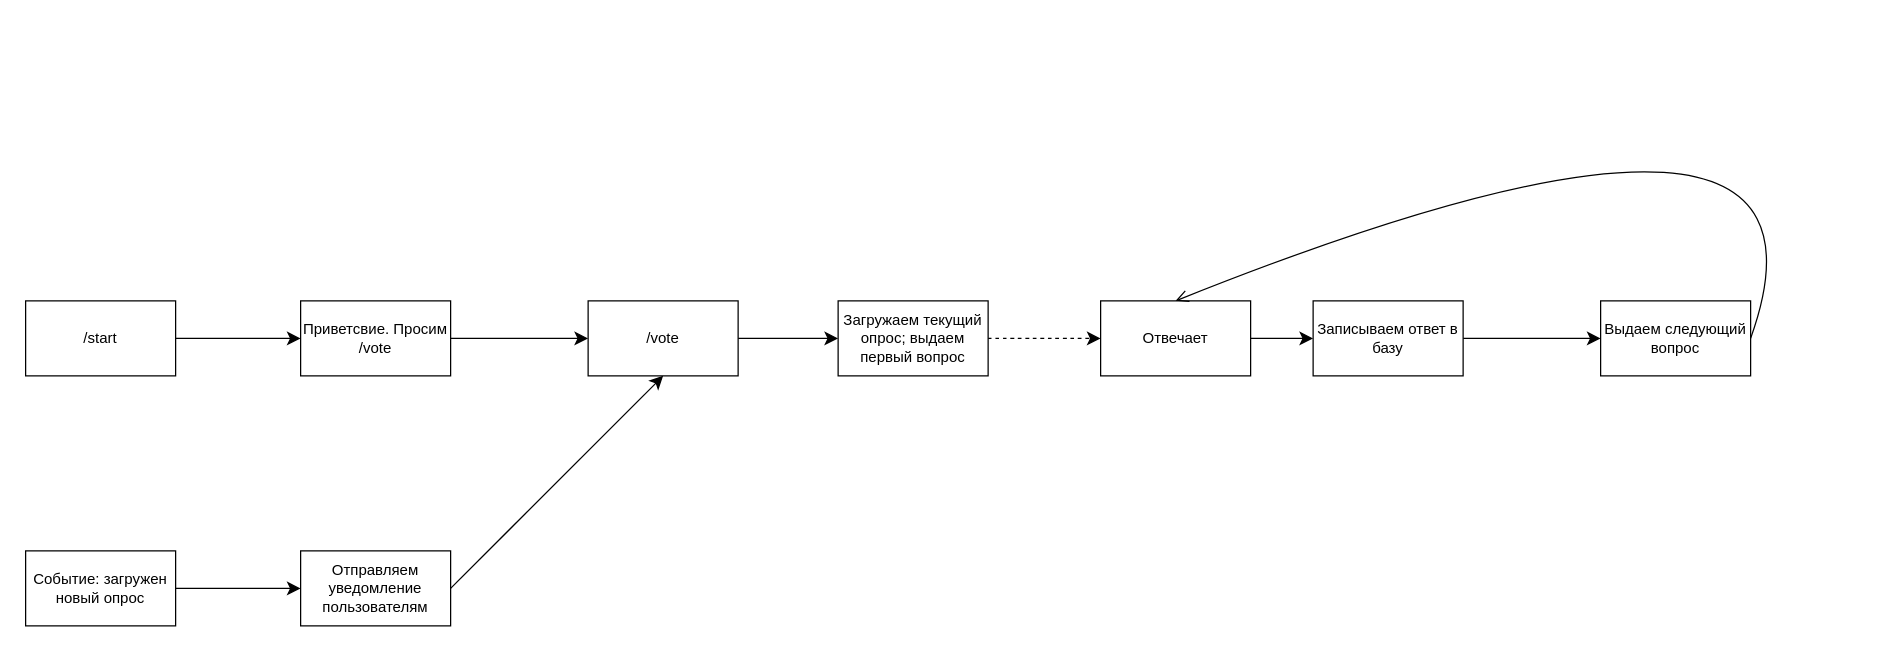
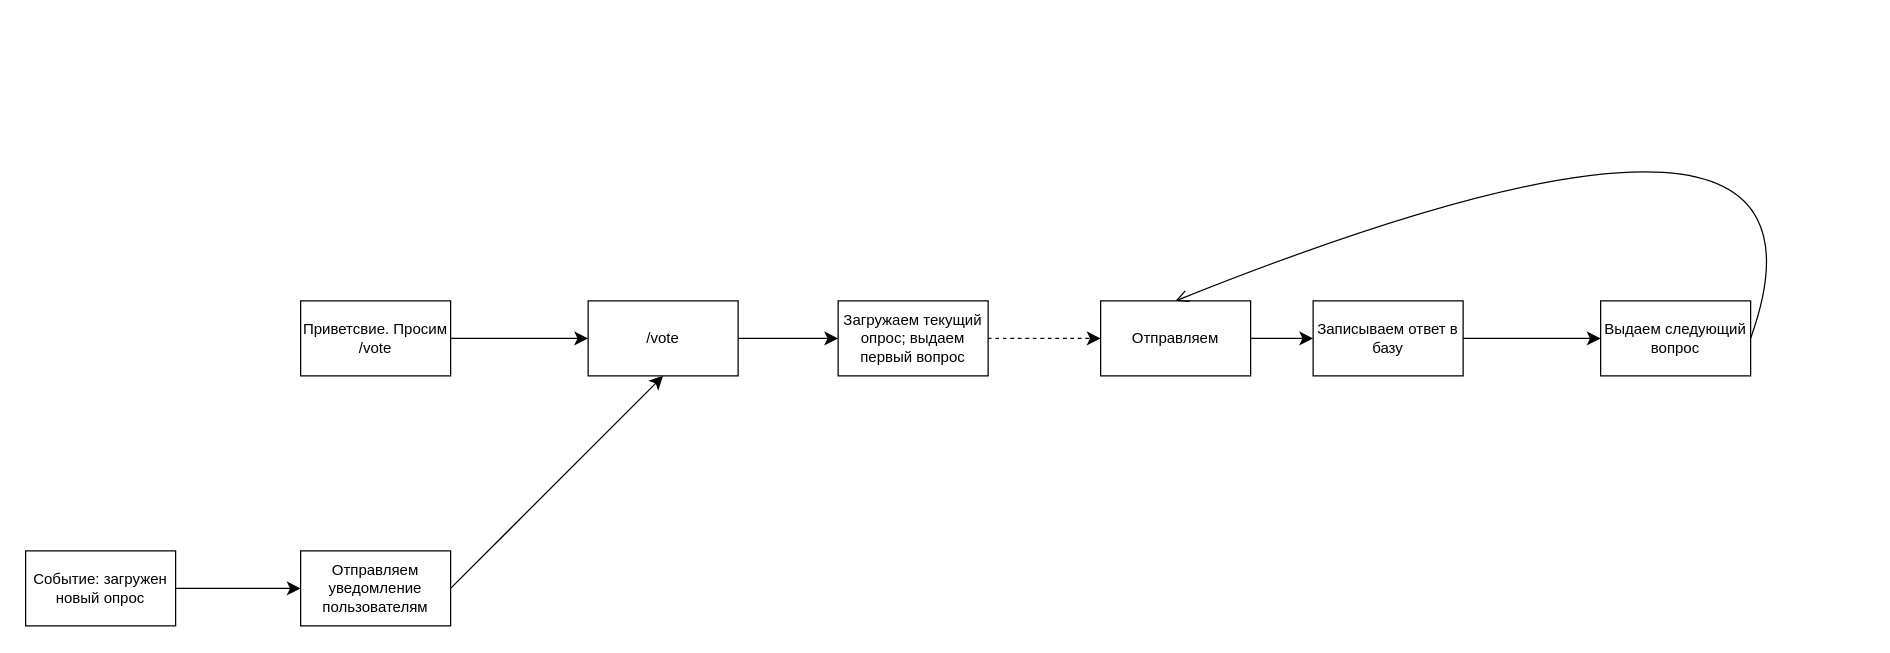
- <mxCell id="3" value="/start" style="rounded=0;whiteSpace=wrap;html=1;" vertex="1" parent="1"><mxGeometry x="20" y="240" width="120" height="60" as="geometry" /></mxCell>
- <mxCell id="2" value="" style="edgeStyle=none;curved=1;rounded=0;orthogonalLoop=1;jettySize=auto;html=1;fontSize=12;startSize=8;endSize=8;" edge="1" parent="1" source="3" target="5"><mxGeometry relative="1" as="geometry" /></mxCell>
- <mxCell id="11" value="Отвечает" style="whiteSpace=wrap;html=1;rounded=0;" vertex="1" parent="1"><mxGeometry x="880" y="240" width="120" height="60" as="geometry" /></mxCell>
+ <mxCell id="11" value="Отправляем" style="whiteSpace=wrap;html=1;rounded=0;" vertex="1" parent="1"><mxGeometry x="880" y="240" width="120" height="60" as="geometry" /></mxCell>
